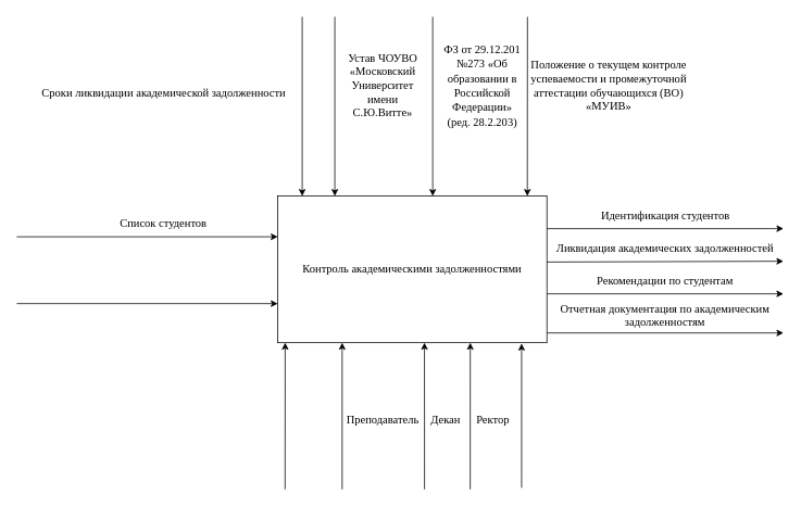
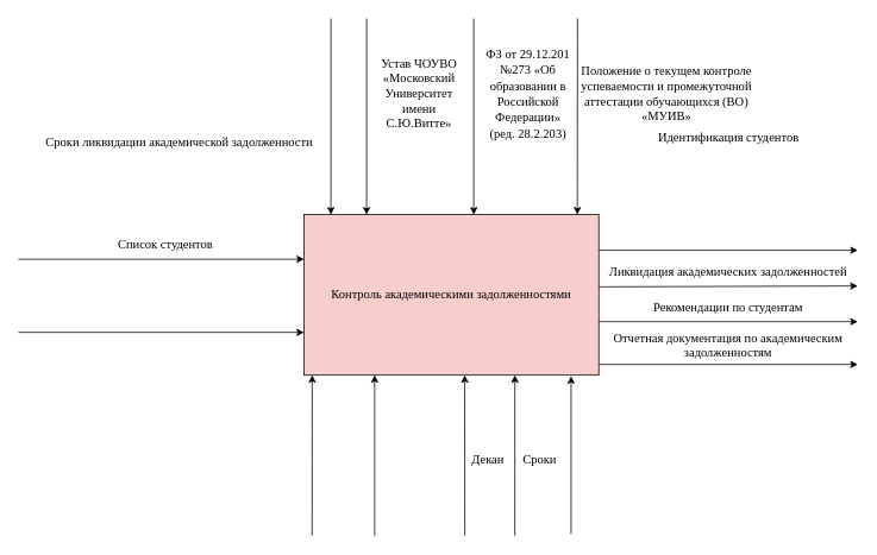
- <mxCell id="6" value="&lt;font style=&quot;font-size: 14px;&quot; face=&quot;Times New Roman&quot;&gt;Сроки ликвидации академической задолженности&lt;/font&gt;" style="text;html=1;align=center;verticalAlign=middle;whiteSpace=wrap;rounded=0;" parent="1" vertex="1"><mxGeometry x="42.5" y="100" width="315" height="30" as="geometry" /></mxCell>
+ <mxCell id="6" value="&lt;font style=&quot;font-size: 14px;&quot; face=&quot;Times New Roman&quot;&gt;Сроки ликвидации академической задолженности&lt;/font&gt;" style="text;html=1;align=center;verticalAlign=middle;whiteSpace=wrap;rounded=0;" parent="1" vertex="1"><mxGeometry x="42.5" y="145" width="315" height="30" as="geometry" /></mxCell>
- <mxCell id="27" value="&lt;span style=&quot;font-family: &amp;quot;Times New Roman&amp;quot;; font-size: 14px;&quot;&gt;Идентификация студентов&lt;/span&gt;" style="text;html=1;align=center;verticalAlign=middle;whiteSpace=wrap;rounded=0;" parent="1" vertex="1"><mxGeometry x="682.5" y="250" width="265" height="30" as="geometry" /></mxCell>
+ <mxCell id="27" value="&lt;span style=&quot;font-family: &amp;quot;Times New Roman&amp;quot;; font-size: 14px;&quot;&gt;Идентификация студентов&lt;/span&gt;" style="text;html=1;align=center;verticalAlign=middle;whiteSpace=wrap;rounded=0;" parent="1" vertex="1"><mxGeometry x="682.5" y="140" width="265" height="30" as="geometry" /></mxCell>
- <mxCell id="29" value="&lt;font face=&quot;Times New Roman&quot;&gt;&lt;span style=&quot;font-size: 14px;&quot;&gt;Список студентов&lt;/span&gt;&lt;/font&gt;" style="text;html=1;align=center;verticalAlign=middle;whiteSpace=wrap;rounded=0;" parent="1" vertex="1"><mxGeometry x="75" y="260" width="250" height="30" as="geometry" /></mxCell>
+ <mxCell id="29" value="&lt;font face=&quot;Times New Roman&quot;&gt;&lt;span style=&quot;font-size: 14px;&quot;&gt;Список студентов&lt;/span&gt;&lt;/font&gt;" style="text;html=1;align=center;verticalAlign=middle;whiteSpace=wrap;rounded=0;" parent="1" vertex="1"><mxGeometry x="60" y="260" width="250" height="30" as="geometry" /></mxCell>
- <mxCell id="2" value="&lt;font style=&quot;font-size: 14px;&quot; face=&quot;Times New Roman&quot;&gt;Контроль академическими задолженностями&lt;/font&gt;" style="rounded=0;whiteSpace=wrap;html=1;" parent="1" vertex="1"><mxGeometry x="340" y="240" width="330" height="180" as="geometry" /></mxCell>
+ <mxCell id="2" value="&lt;font style=&quot;font-size: 14px;&quot; face=&quot;Times New Roman&quot;&gt;Контроль академическими задолженностями&lt;/font&gt;" style="rounded=0;whiteSpace=wrap;html=1;fillColor=#f8cecc;" parent="1" vertex="1"><mxGeometry x="340" y="240" width="330" height="180" as="geometry" /></mxCell>
- <mxCell id="15" value="&lt;font style=&quot;font-size: 14px;&quot; face=&quot;Times New Roman&quot;&gt;Преподаватель&lt;/font&gt;" style="text;html=1;align=center;verticalAlign=middle;whiteSpace=wrap;rounded=0;" parent="1" vertex="1"><mxGeometry x="439" y="500" width="60" height="30" as="geometry" /></mxCell>
- <mxCell id="21" value="&lt;font style=&quot;font-size: 14px;&quot; face=&quot;Times New Roman&quot;&gt;Ректор&lt;/font&gt;" style="text;html=1;align=center;verticalAlign=middle;whiteSpace=wrap;rounded=0;" parent="1" vertex="1"><mxGeometry x="574" y="500" width="60" height="30" as="geometry" /></mxCell>
+ <mxCell id="21" value="&lt;font style=&quot;font-size: 14px;&quot; face=&quot;Times New Roman&quot;&gt;Сроки&lt;/font&gt;" style="text;html=1;align=center;verticalAlign=middle;whiteSpace=wrap;rounded=0;" parent="1" vertex="1"><mxGeometry x="574" y="500" width="60" height="30" as="geometry" /></mxCell>
